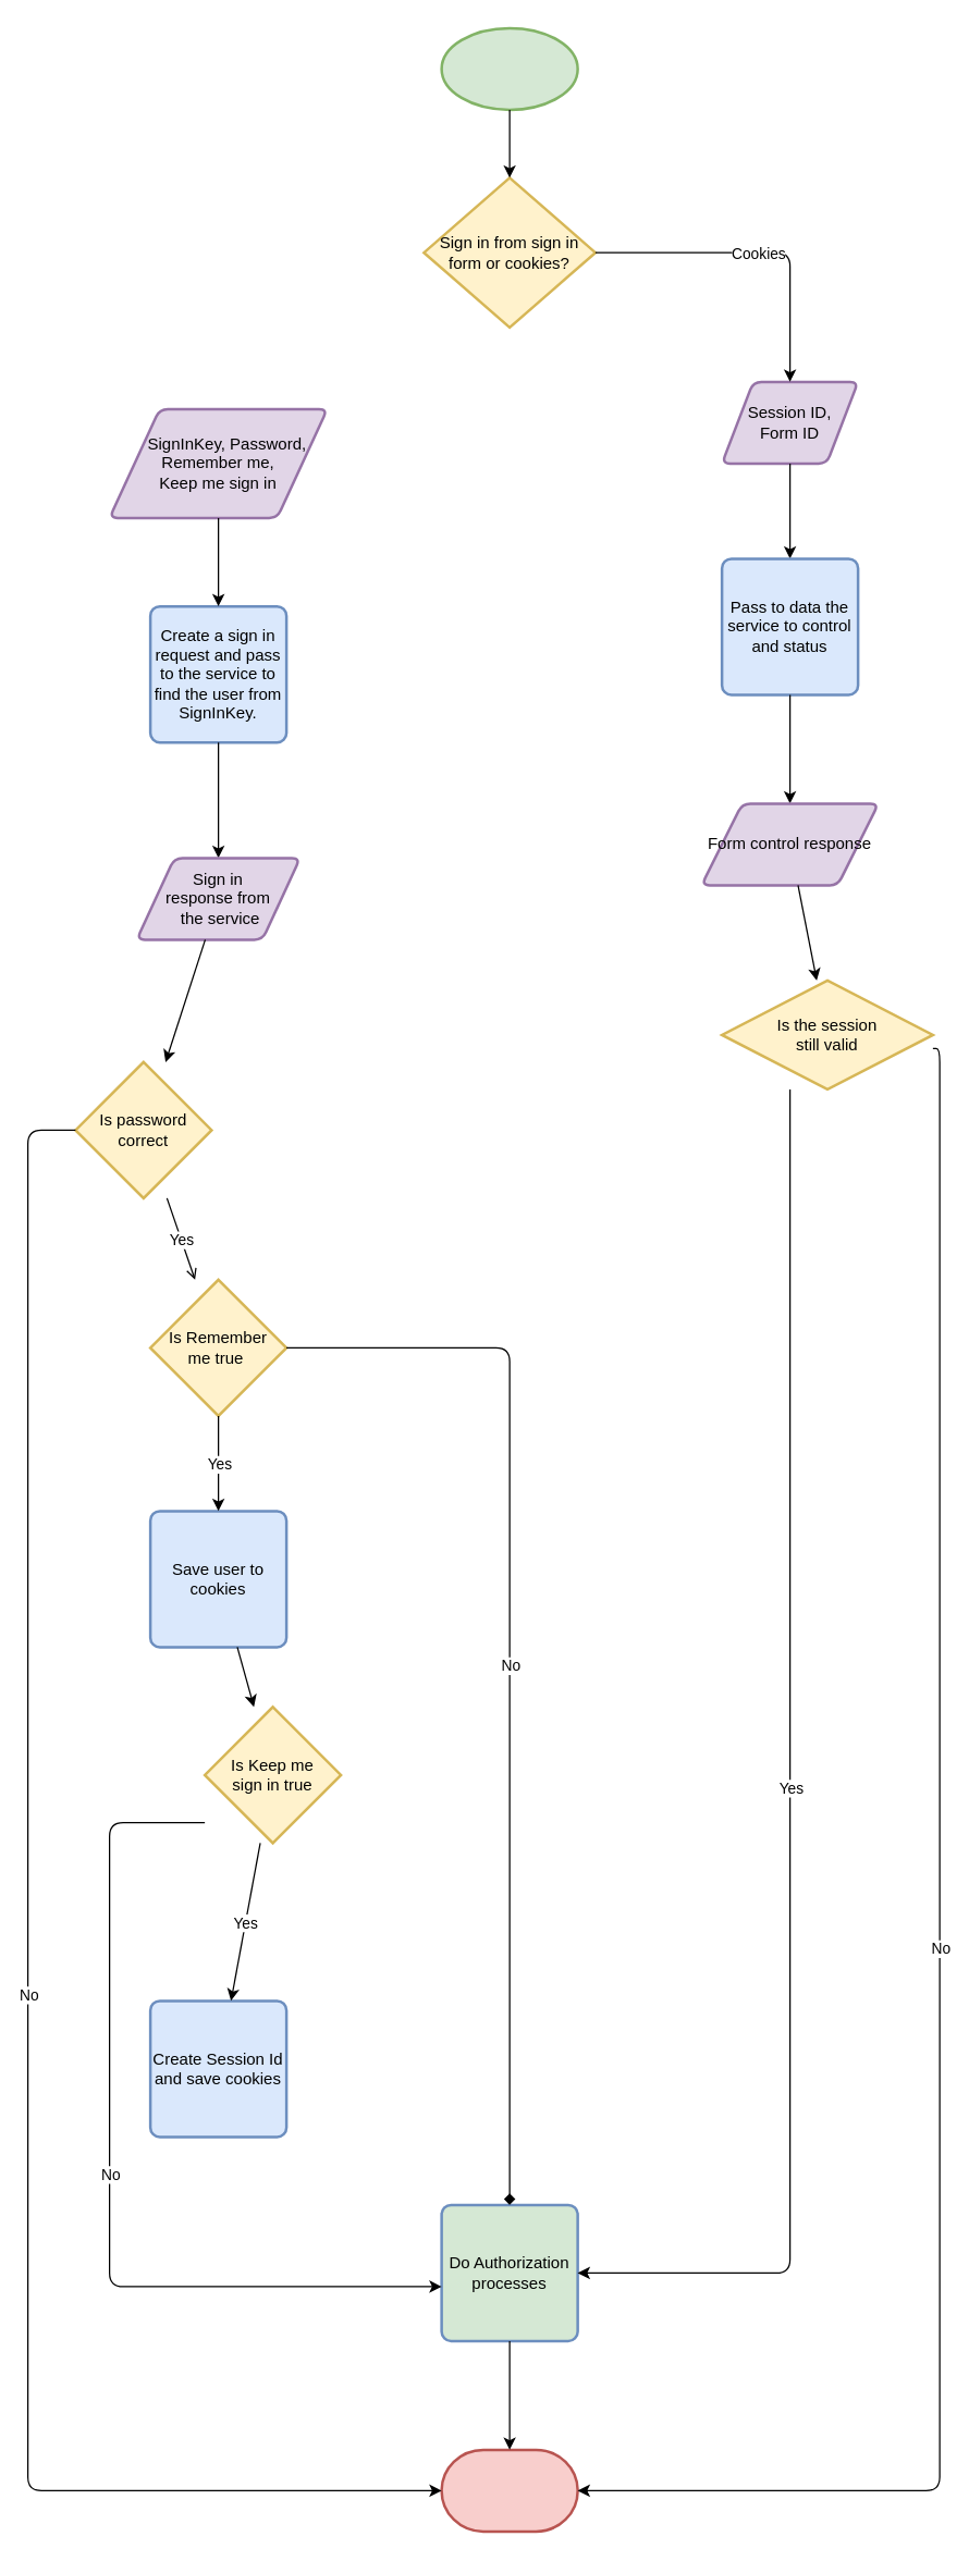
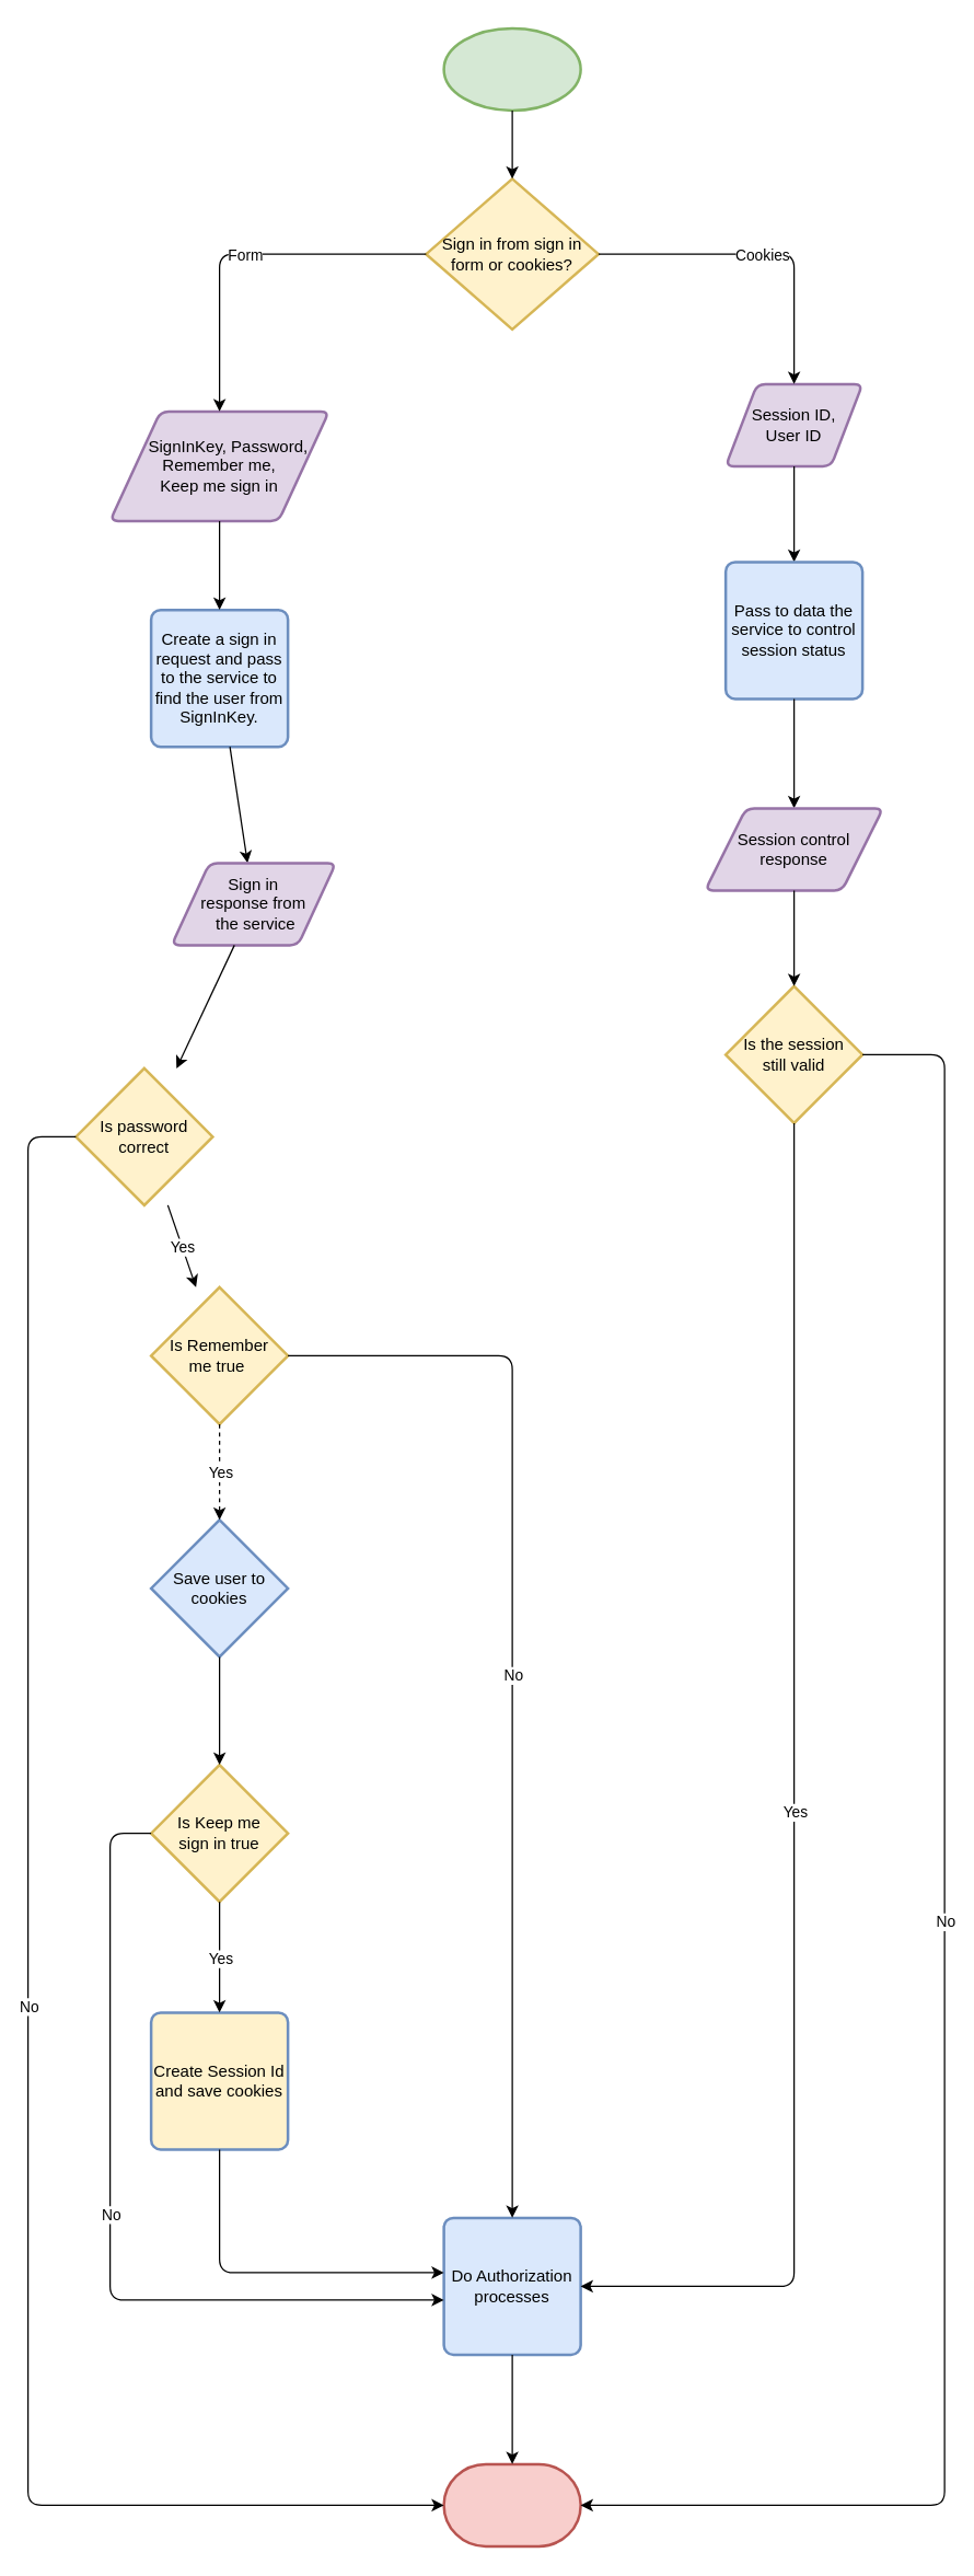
+ <mxCell id="7" value="" style="endArrow=classic;html=1;edgeStyle=orthogonalEdgeStyle;" edge="1" parent="1" source="3" target="4"><mxGeometry relative="1" as="geometry"><mxPoint x="160" y="200" as="sourcePoint" /><mxPoint x="260" y="200" as="targetPoint" /></mxGeometry></mxCell>
+ <mxCell id="8" value="Form" style="edgeLabel;resizable=0;html=1;align=center;verticalAlign=middle;" connectable="0" vertex="1" parent="7"><mxGeometry relative="1" as="geometry" /></mxCell>
- <mxCell id="6" value="Session ID, &lt;br&gt;Form ID" style="shape=parallelogram;html=1;strokeWidth=2;perimeter=parallelogramPerimeter;whiteSpace=wrap;rounded=1;arcSize=12;size=0.23;fillColor=#e1d5e7;strokeColor=#9673a6;" vertex="1" parent="1"><mxGeometry x="530" y="280" width="100" height="60" as="geometry" /></mxCell>
+ <mxCell id="6" value="Session ID, &lt;br&gt;User ID" style="shape=parallelogram;html=1;strokeWidth=2;perimeter=parallelogramPerimeter;whiteSpace=wrap;rounded=1;arcSize=12;size=0.23;fillColor=#e1d5e7;strokeColor=#9673a6;" vertex="1" parent="1"><mxGeometry x="530" y="280" width="100" height="60" as="geometry" /></mxCell>
- <mxCell id="42" value="Pass to data the service to control and status" style="rounded=1;whiteSpace=wrap;html=1;absoluteArcSize=1;arcSize=14;strokeWidth=2;fillColor=#dae8fc;strokeColor=#6c8ebf;" vertex="1" parent="1"><mxGeometry x="530" y="410" width="100" height="100" as="geometry" /></mxCell>
+ <mxCell id="42" value="Pass to data the service to control session status" style="rounded=1;whiteSpace=wrap;html=1;absoluteArcSize=1;arcSize=14;strokeWidth=2;fillColor=#dae8fc;strokeColor=#6c8ebf;" vertex="1" parent="1"><mxGeometry x="530" y="410" width="100" height="100" as="geometry" /></mxCell>
- <mxCell id="46" value="Form control response" style="shape=parallelogram;html=1;strokeWidth=2;perimeter=parallelogramPerimeter;whiteSpace=wrap;rounded=1;arcSize=12;size=0.23;fillColor=#e1d5e7;strokeColor=#9673a6;" vertex="1" parent="1"><mxGeometry x="515" y="590" width="130" height="60" as="geometry" /></mxCell>
+ <mxCell id="46" value="Session control response" style="shape=parallelogram;html=1;strokeWidth=2;perimeter=parallelogramPerimeter;whiteSpace=wrap;rounded=1;arcSize=12;size=0.23;fillColor=#e1d5e7;strokeColor=#9673a6;" vertex="1" parent="1"><mxGeometry x="515" y="590" width="130" height="60" as="geometry" /></mxCell>
- <mxCell id="44" value="Sign in &lt;br&gt;response from&lt;br&gt;&amp;nbsp;the service" style="shape=parallelogram;html=1;strokeWidth=2;perimeter=parallelogramPerimeter;whiteSpace=wrap;rounded=1;arcSize=12;size=0.23;fillColor=#e1d5e7;strokeColor=#9673a6;" vertex="1" parent="1"><mxGeometry x="100" y="630" width="120" height="60" as="geometry" /></mxCell>
+ <mxCell id="44" value="Sign in &lt;br&gt;response from&lt;br&gt;&amp;nbsp;the service" style="shape=parallelogram;html=1;strokeWidth=2;perimeter=parallelogramPerimeter;whiteSpace=wrap;rounded=1;arcSize=12;size=0.23;fillColor=#e1d5e7;strokeColor=#9673a6;" vertex="1" parent="1"><mxGeometry x="125" y="630" width="120" height="60" as="geometry" /></mxCell>
- <mxCell id="17" value="Is the session &lt;br&gt;still valid" style="strokeWidth=2;html=1;shape=mxgraph.flowchart.decision;whiteSpace=wrap;fillColor=#fff2cc;strokeColor=#d6b656;" vertex="1" parent="1"><mxGeometry x="530" y="720" width="155" height="80" as="geometry" /></mxCell>
+ <mxCell id="17" value="Is the session &lt;br&gt;still valid" style="strokeWidth=2;html=1;shape=mxgraph.flowchart.decision;whiteSpace=wrap;fillColor=#fff2cc;strokeColor=#d6b656;" vertex="1" parent="1"><mxGeometry x="530" y="720" width="100" height="100" as="geometry" /></mxCell>
- <mxCell id="37" value="" style="endArrow=open;html=1;" edge="1" parent="1" source="12" target="13"><mxGeometry relative="1" as="geometry"><mxPoint x="-30" y="920" as="sourcePoint" /><mxPoint x="70" y="920" as="targetPoint" /></mxGeometry></mxCell>
+ <mxCell id="37" value="" style="endArrow=classic;html=1;" edge="1" parent="1" source="12" target="13"><mxGeometry relative="1" as="geometry"><mxPoint x="-30" y="920" as="sourcePoint" /><mxPoint x="70" y="920" as="targetPoint" /></mxGeometry></mxCell>
- <mxCell id="32" value="" style="endArrow=classic;html=1;" edge="1" parent="1" source="13" target="14"><mxGeometry relative="1" as="geometry"><mxPoint x="-20" y="1090" as="sourcePoint" /><mxPoint x="80" y="1090" as="targetPoint" /></mxGeometry></mxCell>
+ <mxCell id="32" value="" style="endArrow=classic;html=1;dashed=1;" edge="1" parent="1" source="13" target="14"><mxGeometry relative="1" as="geometry"><mxPoint x="-20" y="1090" as="sourcePoint" /><mxPoint x="80" y="1090" as="targetPoint" /></mxGeometry></mxCell>
- <mxCell id="14" value="Save user to cookies" style="rounded=1;whiteSpace=wrap;html=1;absoluteArcSize=1;arcSize=14;strokeWidth=2;fillColor=#dae8fc;strokeColor=#6c8ebf;" vertex="1" parent="1"><mxGeometry x="110" y="1110" width="100" height="100" as="geometry" /></mxCell>
+ <mxCell id="14" value="Save user to cookies" style="rhombus;whiteSpace=wrap;html=1;absoluteArcSize=1;arcSize=14;strokeWidth=2;fillColor=#dae8fc;strokeColor=#6c8ebf;" vertex="1" parent="1"><mxGeometry x="110" y="1110" width="100" height="100" as="geometry" /></mxCell>
- <mxCell id="15" value="Is Keep me &lt;br&gt;sign in true" style="strokeWidth=2;html=1;shape=mxgraph.flowchart.decision;whiteSpace=wrap;fillColor=#fff2cc;strokeColor=#d6b656;" vertex="1" parent="1"><mxGeometry x="150" y="1254" width="100" height="100" as="geometry" /></mxCell>
+ <mxCell id="15" value="Is Keep me &lt;br&gt;sign in true" style="strokeWidth=2;html=1;shape=mxgraph.flowchart.decision;whiteSpace=wrap;fillColor=#fff2cc;strokeColor=#d6b656;" vertex="1" parent="1"><mxGeometry x="110" y="1289" width="100" height="100" as="geometry" /></mxCell>
- <mxCell id="16" value="Create Session Id and save cookies" style="rounded=1;whiteSpace=wrap;html=1;absoluteArcSize=1;arcSize=14;strokeWidth=2;fillColor=#dae8fc;strokeColor=#6c8ebf;" vertex="1" parent="1"><mxGeometry x="110" y="1470" width="100" height="100" as="geometry" /></mxCell>
+ <mxCell id="16" value="Create Session Id and save cookies" style="rounded=1;whiteSpace=wrap;html=1;absoluteArcSize=1;arcSize=14;strokeWidth=2;fillColor=#fff2cc;strokeColor=#6c8ebf;" vertex="1" parent="1"><mxGeometry x="110" y="1470" width="100" height="100" as="geometry" /></mxCell>
- <mxCell id="35" value="" style="endArrow=diamond;html=1;edgeStyle=orthogonalEdgeStyle;" edge="1" parent="1" source="13" target="18"><mxGeometry relative="1" as="geometry"><mxPoint x="360" y="1140" as="sourcePoint" /><mxPoint x="460" y="1140" as="targetPoint" /><Array as="points"><mxPoint x="374" y="990" /></Array></mxGeometry></mxCell>
+ <mxCell id="35" value="" style="endArrow=classic;html=1;edgeStyle=orthogonalEdgeStyle;" edge="1" parent="1" source="13" target="18"><mxGeometry relative="1" as="geometry"><mxPoint x="360" y="1140" as="sourcePoint" /><mxPoint x="460" y="1140" as="targetPoint" /><Array as="points"><mxPoint x="374" y="990" /></Array></mxGeometry></mxCell>
+ <mxCell id="27" value="" style="endArrow=classic;html=1;edgeStyle=orthogonalEdgeStyle;" edge="1" parent="1" source="16" target="18"><mxGeometry width="50" height="50" relative="1" as="geometry"><mxPoint x="150" y="1690" as="sourcePoint" /><mxPoint x="200" y="1640" as="targetPoint" /><Array as="points"><mxPoint x="160" y="1660" /></Array></mxGeometry></mxCell>
- <mxCell id="18" value="Do Authorization processes" style="rounded=1;whiteSpace=wrap;html=1;absoluteArcSize=1;arcSize=14;strokeWidth=2;fillColor=#d5e8d4;strokeColor=#6c8ebf;" vertex="1" parent="1"><mxGeometry x="324" y="1620" width="100" height="100" as="geometry" /></mxCell>
+ <mxCell id="18" value="Do Authorization processes" style="rounded=1;whiteSpace=wrap;html=1;absoluteArcSize=1;arcSize=14;strokeWidth=2;fillColor=#dae8fc;strokeColor=#6c8ebf;" vertex="1" parent="1"><mxGeometry x="324" y="1620" width="100" height="100" as="geometry" /></mxCell>
